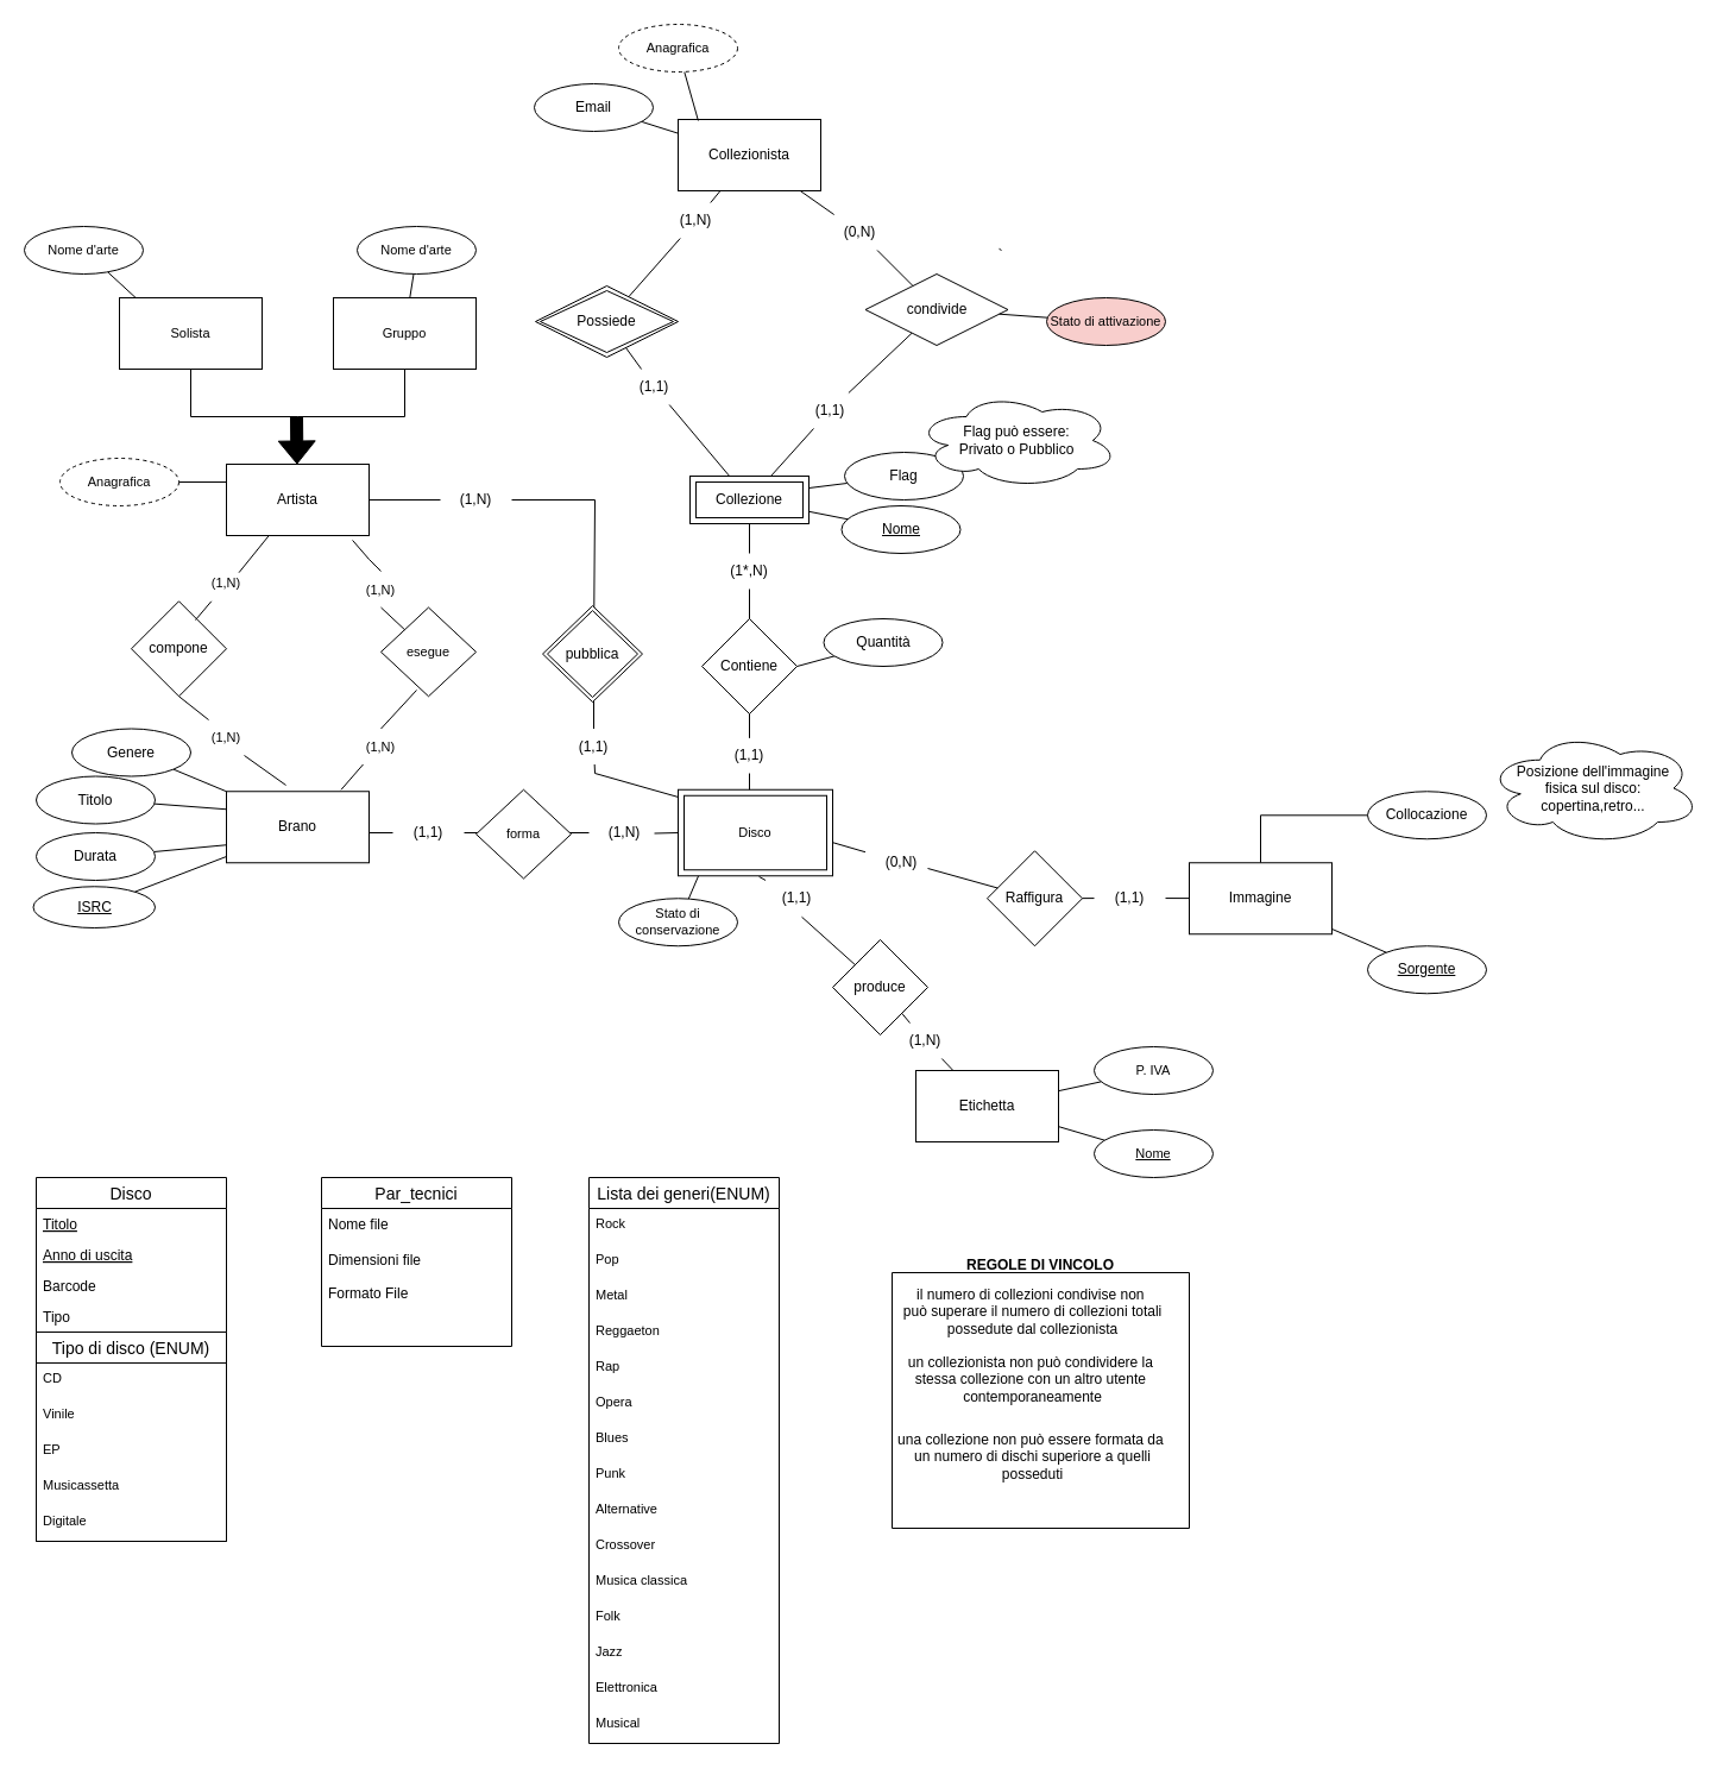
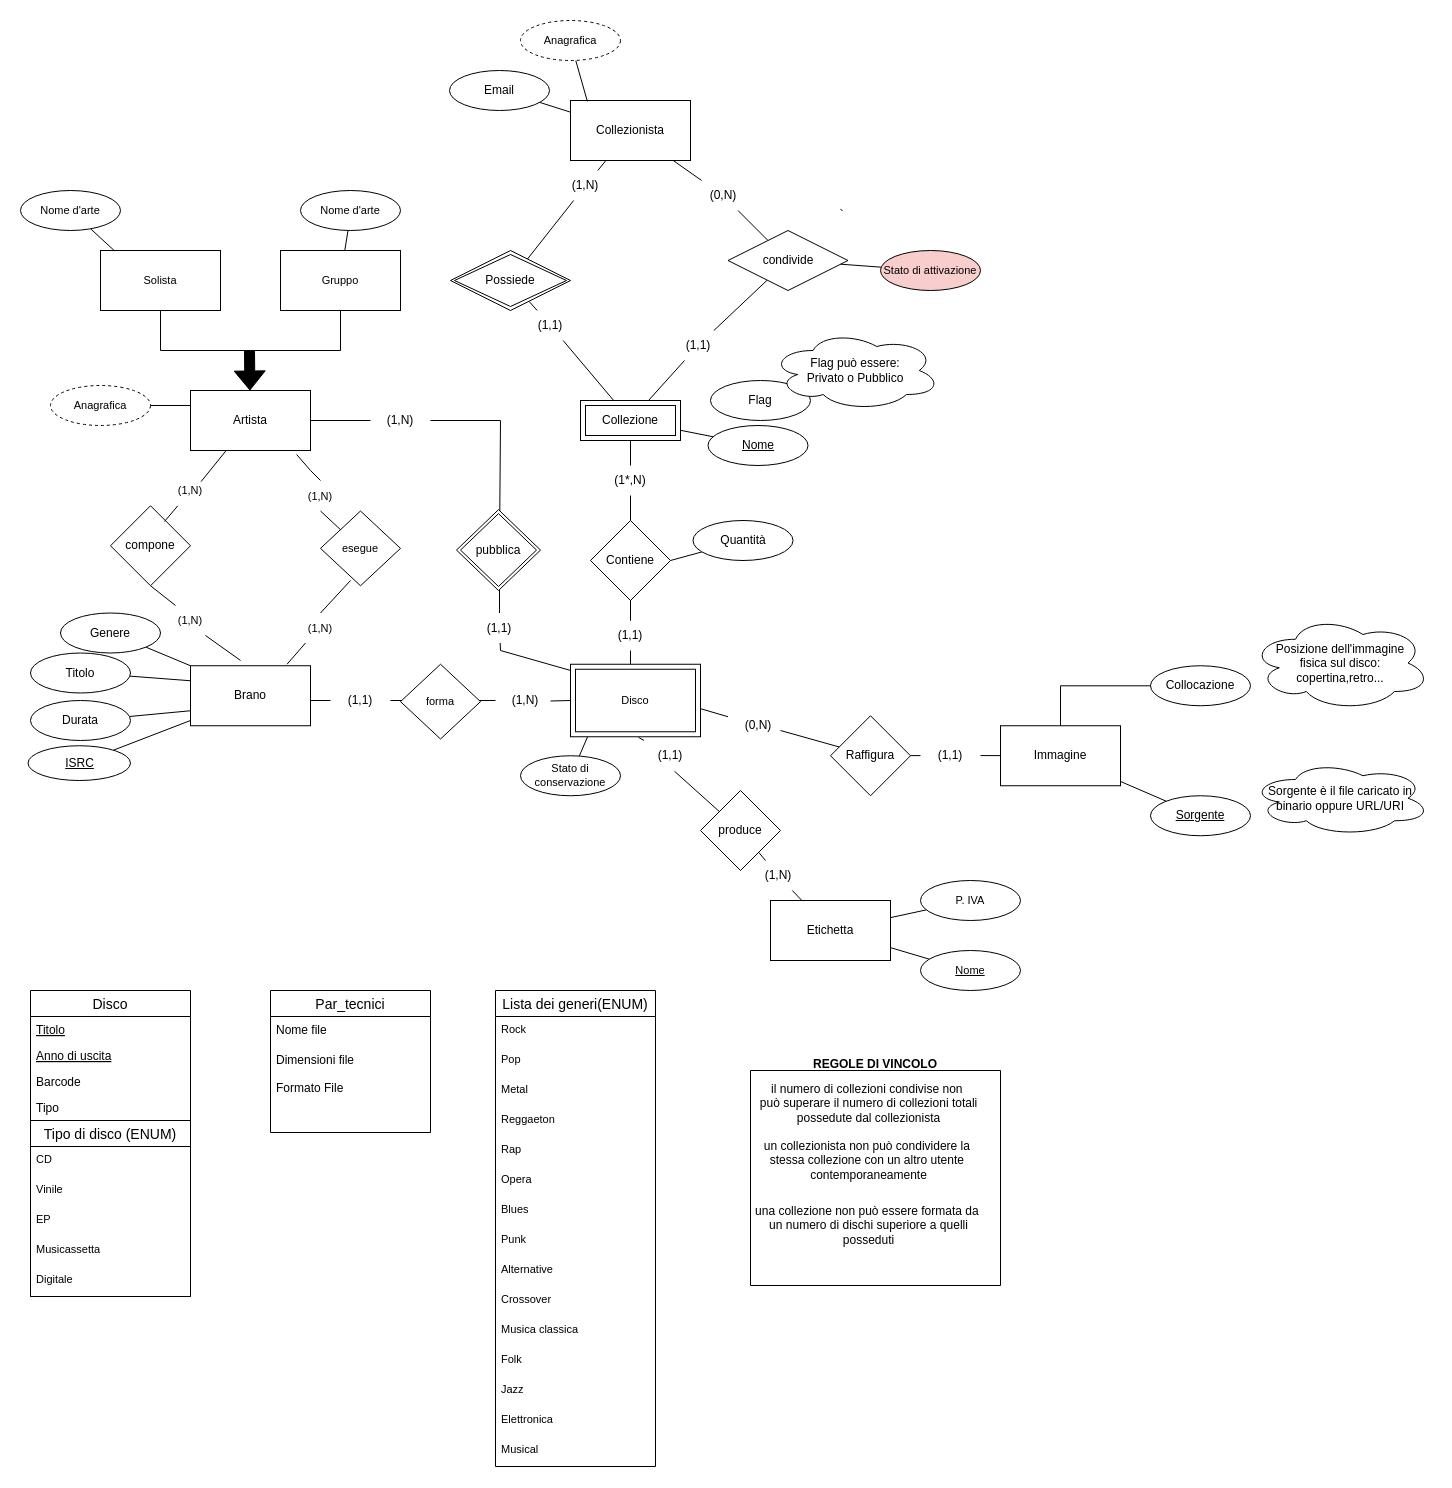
- <mxCell id="23" value="Possiede" style="shape=rhombus;double=1;perimeter=rhombusPerimeter;whiteSpace=wrap;html=1;align=center;" parent="1" vertex="1"><mxGeometry x="450" y="240" width="120" height="60" as="geometry" /></mxCell>
+ <mxCell id="23" value="Possiede" style="shape=rhombus;double=1;perimeter=rhombusPerimeter;whiteSpace=wrap;html=1;align=center;" parent="1" vertex="1"><mxGeometry x="450" y="250" width="120" height="60" as="geometry" /></mxCell>
- <mxCell id="40" style="edgeStyle=none;rounded=0;sketch=0;orthogonalLoop=1;jettySize=auto;html=1;shadow=0;strokeColor=default;endArrow=none;endFill=0;elbow=vertical;entryX=1;entryY=0.25;entryDx=0;entryDy=0;" parent="1" source="41" target="22" edge="1"><mxGeometry relative="1" as="geometry" /></mxCell>
+ <mxCell id="110" value="Sorgente è il file caricato in binario oppure URL/URI" style="ellipse;shape=cloud;whiteSpace=wrap;html=1;align=center;" parent="1" vertex="1"><mxGeometry x="1250" y="760.25" width="180" height="75" as="geometry" /></mxCell>
